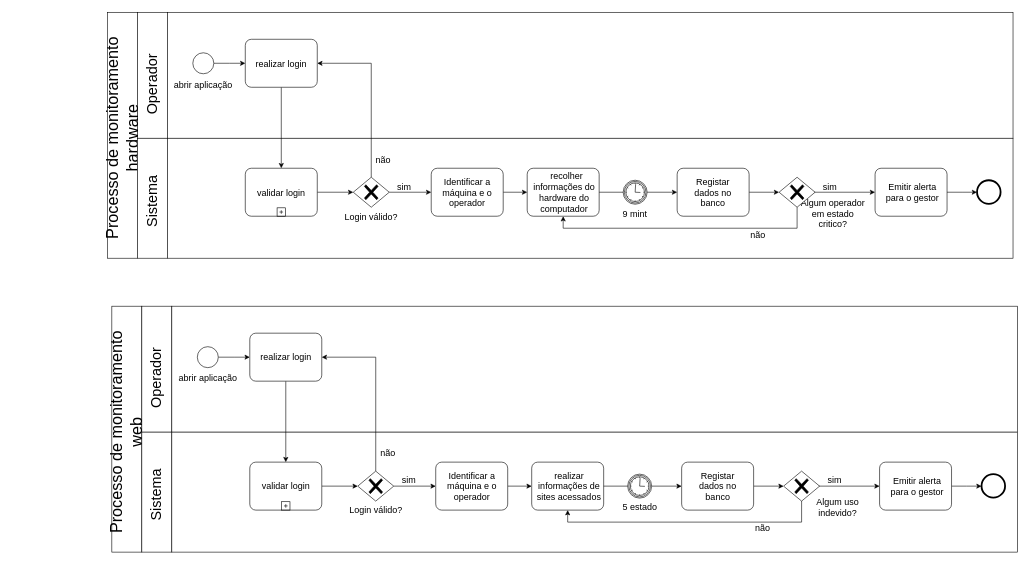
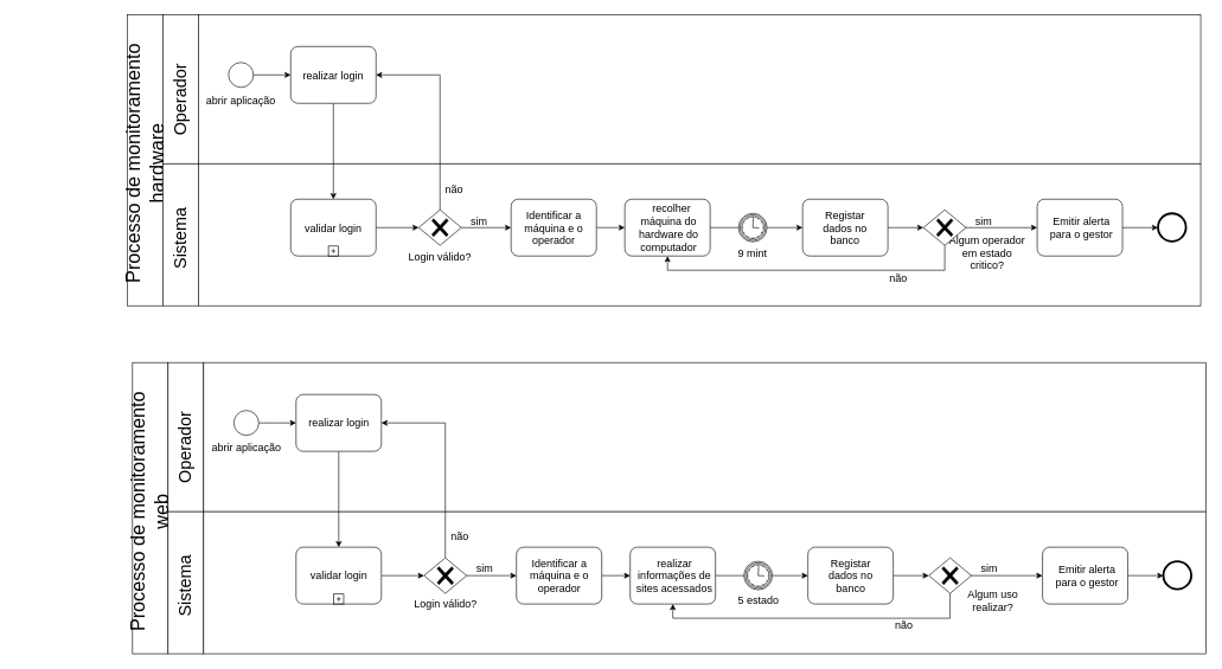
- <mxCell id="35" value="&amp;nbsp; recolher informações do hardware do computador" style="text;html=1;strokeColor=none;fillColor=none;align=center;verticalAlign=middle;whiteSpace=wrap;rounded=0;hachureGap=4;pointerEvents=0;fontSize=15;" parent="1" vertex="1"><mxGeometry x="878" y="294.62" width="124.25" height="50" as="geometry" /></mxCell>
+ <mxCell id="35" value="&amp;nbsp; recolher máquina do hardware do computador" style="text;html=1;strokeColor=none;fillColor=none;align=center;verticalAlign=middle;whiteSpace=wrap;rounded=0;hachureGap=4;pointerEvents=0;fontSize=15;" parent="1" vertex="1"><mxGeometry x="878" y="294.62" width="124.25" height="50" as="geometry" /></mxCell>
- <mxCell id="60" value="Algum uso indevido?" style="text;html=1;strokeColor=none;fillColor=none;align=center;verticalAlign=middle;whiteSpace=wrap;rounded=0;hachureGap=4;pointerEvents=0;fontSize=15;" vertex="1" parent="1"><mxGeometry x="1335.5" y="830" width="120" height="30" as="geometry" /></mxCell>
+ <mxCell id="60" value="Algum uso realizar?" style="text;html=1;strokeColor=none;fillColor=none;align=center;verticalAlign=middle;whiteSpace=wrap;rounded=0;hachureGap=4;pointerEvents=0;fontSize=15;" vertex="1" parent="1"><mxGeometry x="1335.5" y="830" width="120" height="30" as="geometry" /></mxCell>
